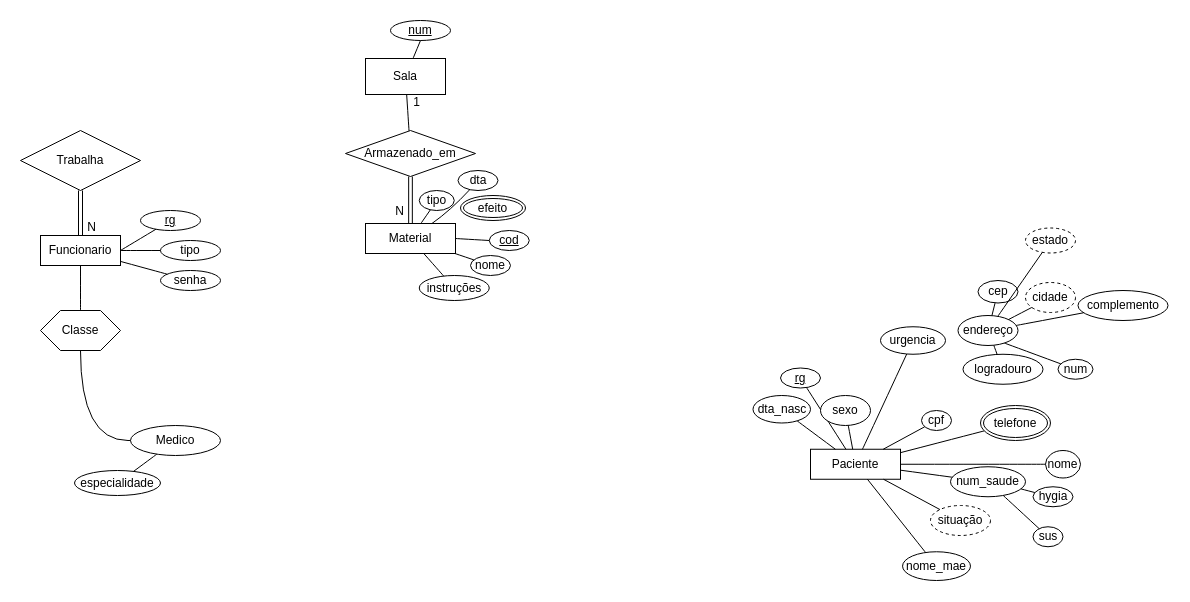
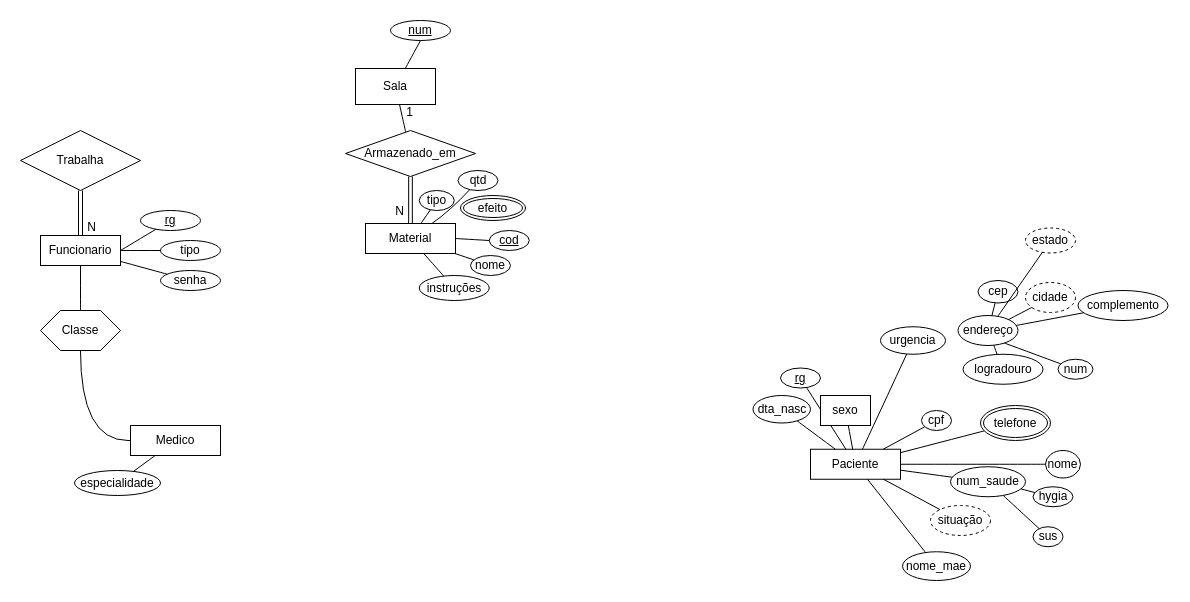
- <mxCell id="10" value="Sala" style="rounded=0;arcSize=10;whiteSpace=wrap;html=1;align=center;" parent="1" vertex="1"><mxGeometry x="365" y="58" width="80" height="36" as="geometry" /></mxCell>
+ <mxCell id="10" value="Sala" style="rounded=0;arcSize=10;whiteSpace=wrap;html=1;align=center;" parent="1" vertex="1"><mxGeometry x="355" y="68" width="80" height="36" as="geometry" /></mxCell>
- <mxCell id="16" value="dta" style="ellipse;whiteSpace=wrap;html=1;align=center;rounded=0;" parent="1" vertex="1"><mxGeometry x="457.5" y="170" width="40" height="20" as="geometry" /></mxCell>
+ <mxCell id="16" value="qtd" style="ellipse;whiteSpace=wrap;html=1;align=center;rounded=0;" parent="1" vertex="1"><mxGeometry x="457.5" y="170" width="40" height="20" as="geometry" /></mxCell>
- <mxCell id="35" value="sexo" style="ellipse;whiteSpace=wrap;html=1;align=center;rounded=0;" parent="1" vertex="1"><mxGeometry x="820" y="395" width="50" height="30" as="geometry" /></mxCell>
+ <mxCell id="35" value="sexo" style="whiteSpace=wrap;html=1;align=center;rounded=0;" parent="1" vertex="1"><mxGeometry x="820" y="395" width="50" height="30" as="geometry" /></mxCell>
- <mxCell id="23" value="Medico" style="ellipse;arcSize=10;whiteSpace=wrap;html=1;align=center;" parent="1" vertex="1"><mxGeometry x="130" y="425" width="90" height="30" as="geometry" /></mxCell>
+ <mxCell id="23" value="Medico" style="rounded=0;arcSize=10;whiteSpace=wrap;html=1;align=center;" parent="1" vertex="1"><mxGeometry x="130" y="425" width="90" height="30" as="geometry" /></mxCell>
